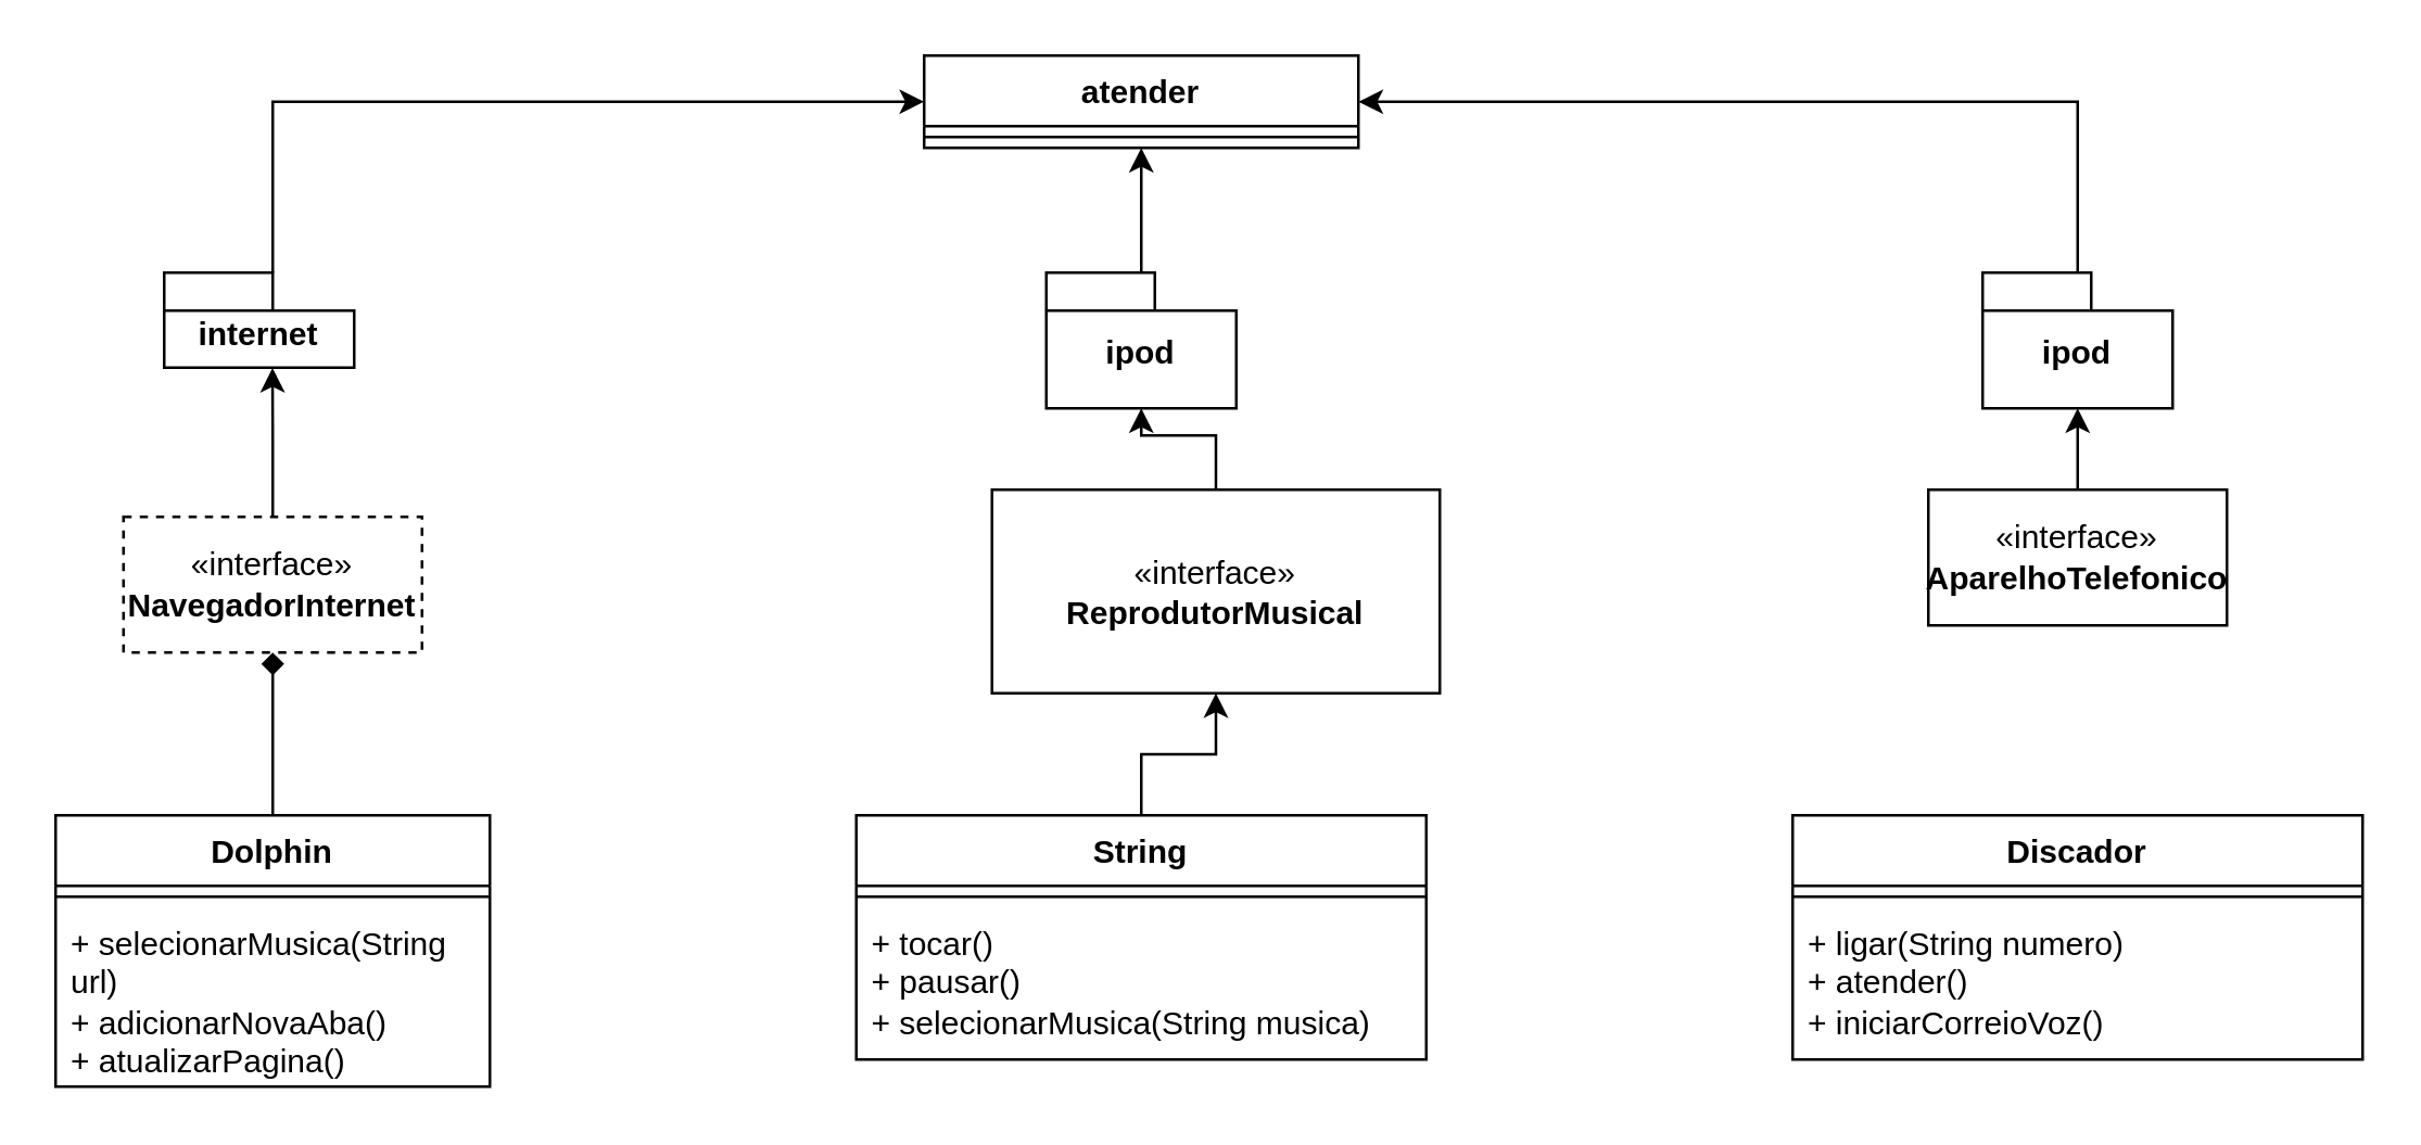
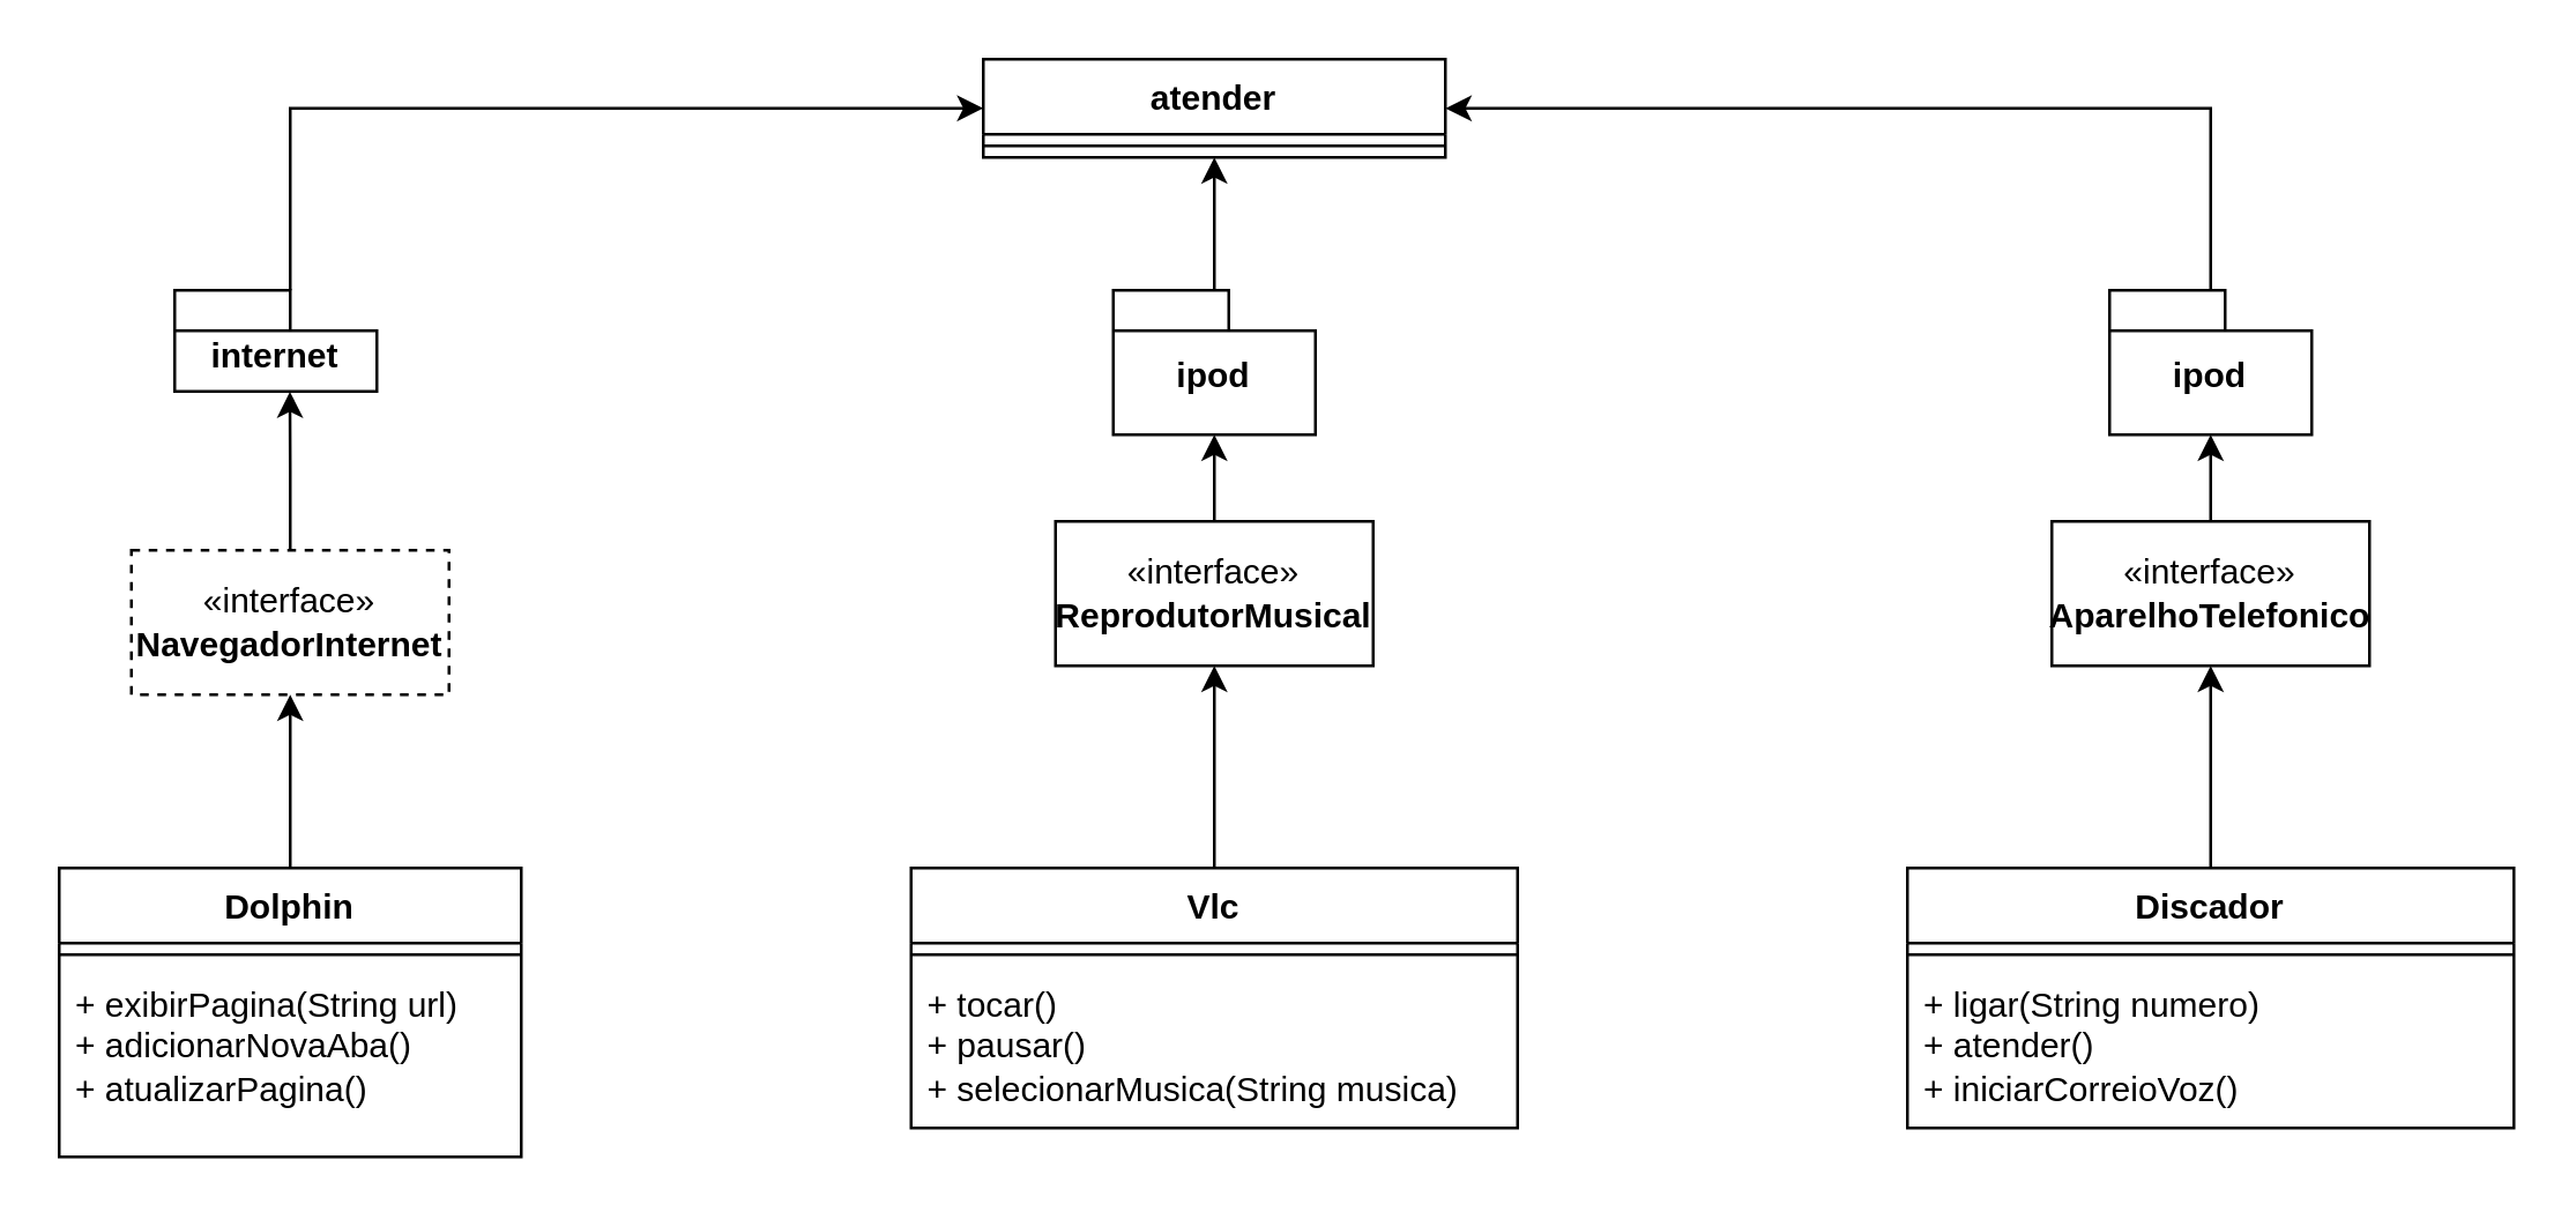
- <mxCell id="13" value="«interface»&lt;br&gt;&lt;b&gt;ReprodutorMusical&lt;/b&gt;" style="html=1;whiteSpace=wrap;" vertex="1" parent="1"><mxGeometry x="365" y="180" width="165" height="75" as="geometry" /></mxCell>
+ <mxCell id="13" value="«interface»&lt;br&gt;&lt;b&gt;ReprodutorMusical&lt;/b&gt;" style="html=1;whiteSpace=wrap;" vertex="1" parent="1"><mxGeometry x="365" y="180" width="110" height="50" as="geometry" /></mxCell>
- <mxCell id="7" style="edgeStyle=orthogonalEdgeStyle;rounded=0;orthogonalLoop=1;jettySize=auto;html=1;entryX=0.5;entryY=1;entryDx=0;entryDy=0;endArrow=diamond;" edge="1" parent="1" source="8" target="6"><mxGeometry relative="1" as="geometry" /></mxCell>
+ <mxCell id="7" style="edgeStyle=orthogonalEdgeStyle;rounded=0;orthogonalLoop=1;jettySize=auto;html=1;entryX=0.5;entryY=1;entryDx=0;entryDy=0;" edge="1" parent="1" source="8" target="6"><mxGeometry relative="1" as="geometry" /></mxCell>
+ <mxCell id="21" style="edgeStyle=orthogonalEdgeStyle;rounded=0;orthogonalLoop=1;jettySize=auto;html=1;entryX=0.5;entryY=1;entryDx=0;entryDy=0;" edge="1" parent="1" source="22" target="20"><mxGeometry relative="1" as="geometry" /></mxCell>
- <mxCell id="15" value="String" style="swimlane;fontStyle=1;align=center;verticalAlign=top;childLayout=stackLayout;horizontal=1;startSize=26;horizontalStack=0;resizeParent=1;resizeParentMax=0;resizeLast=0;collapsible=1;marginBottom=0;whiteSpace=wrap;html=1;" vertex="1" parent="1"><mxGeometry x="315" y="300" width="210" height="90" as="geometry" /></mxCell>
+ <mxCell id="15" value="Vlc" style="swimlane;fontStyle=1;align=center;verticalAlign=top;childLayout=stackLayout;horizontal=1;startSize=26;horizontalStack=0;resizeParent=1;resizeParentMax=0;resizeLast=0;collapsible=1;marginBottom=0;whiteSpace=wrap;html=1;" vertex="1" parent="1"><mxGeometry x="315" y="300" width="210" height="90" as="geometry" /></mxCell>
- <mxCell id="10" value="+ selecionarMusica(String url)&lt;br&gt;  + adicionarNovaAba()&lt;br&gt;  + atualizarPagina()" style="text;strokeColor=none;fillColor=none;align=left;verticalAlign=top;spacingLeft=4;spacingRight=4;overflow=hidden;rotatable=0;points=[[0,0.5],[1,0.5]];portConstraint=eastwest;whiteSpace=wrap;html=1;" vertex="1" parent="8"><mxGeometry y="34" width="160" height="66" as="geometry" /></mxCell>
+ <mxCell id="10" value="+ exibirPagina(String url)&lt;br&gt;  + adicionarNovaAba()&lt;br&gt;  + atualizarPagina()" style="text;strokeColor=none;fillColor=none;align=left;verticalAlign=top;spacingLeft=4;spacingRight=4;overflow=hidden;rotatable=0;points=[[0,0.5],[1,0.5]];portConstraint=eastwest;whiteSpace=wrap;html=1;" vertex="1" parent="8"><mxGeometry y="34" width="160" height="66" as="geometry" /></mxCell>
